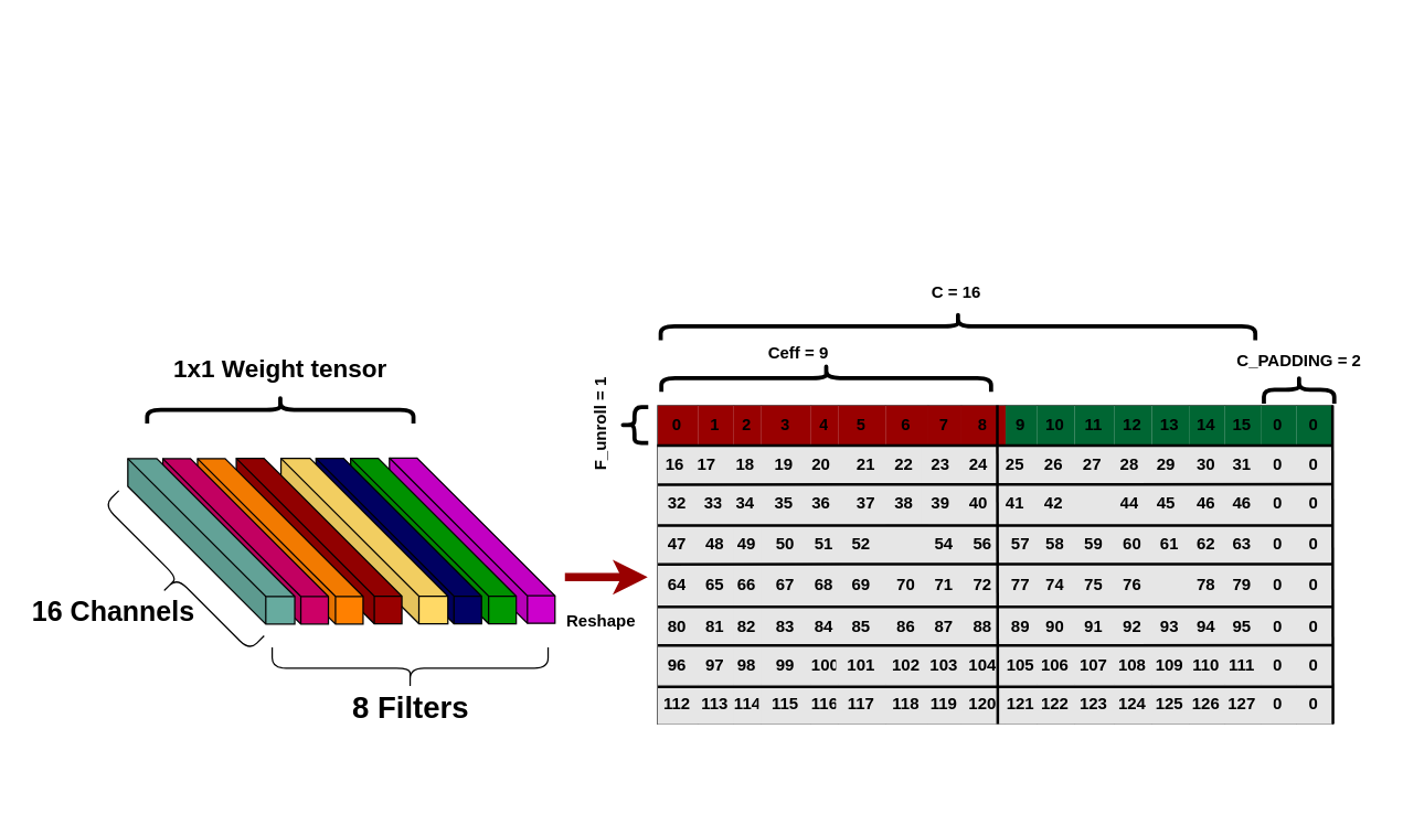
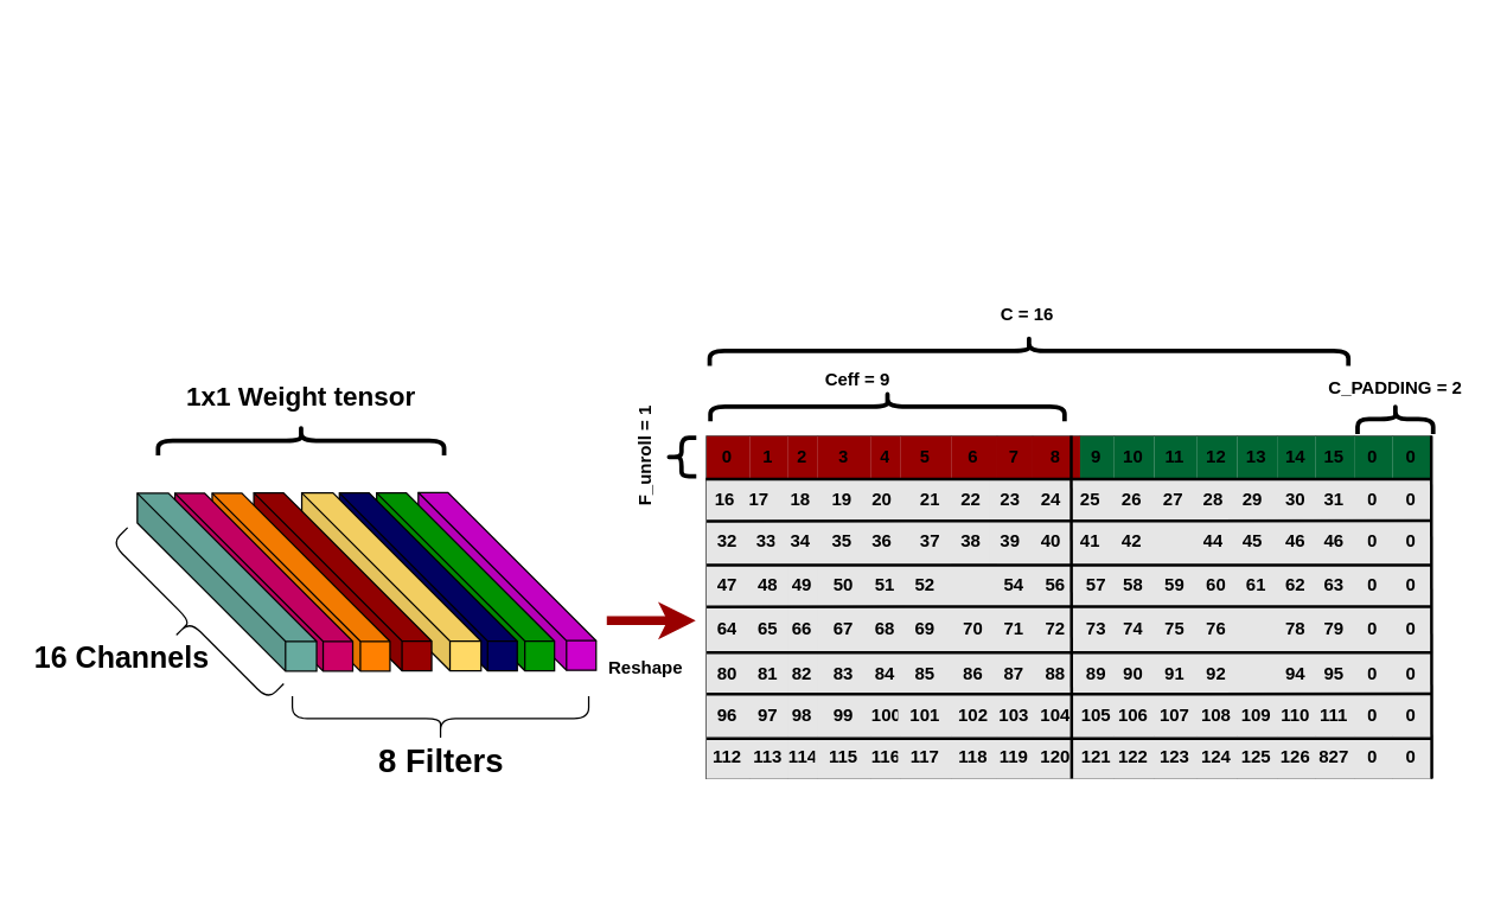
- <mxCell id="92" value="77" style="shape=partialRectangle;html=1;whiteSpace=wrap;connectable=0;fillColor=#E6E6E6;top=0;left=0;bottom=0;right=0;overflow=hidden;pointerEvents=1;strokeWidth=1;fontStyle=1" parent="82" vertex="1"><mxGeometry x="252" width="23" height="31" as="geometry"><mxRectangle width="23" height="31" as="alternateBounds" /></mxGeometry></mxCell>
+ <mxCell id="92" value="73" style="shape=partialRectangle;html=1;whiteSpace=wrap;connectable=0;fillColor=#E6E6E6;top=0;left=0;bottom=0;right=0;overflow=hidden;pointerEvents=1;strokeWidth=1;fontStyle=1" parent="82" vertex="1"><mxGeometry x="252" width="23" height="31" as="geometry"><mxRectangle width="23" height="31" as="alternateBounds" /></mxGeometry></mxCell>
- <mxCell id="114" value="93" style="shape=partialRectangle;html=1;whiteSpace=wrap;connectable=0;fillColor=#E6E6E6;top=0;left=0;bottom=0;right=0;overflow=hidden;pointerEvents=1;strokeWidth=1;fontStyle=1" parent="100" vertex="1"><mxGeometry x="358" width="27" height="28" as="geometry"><mxRectangle width="27" height="28" as="alternateBounds" /></mxGeometry></mxCell>
- <mxCell id="154" value="127" style="shape=partialRectangle;html=1;whiteSpace=wrap;connectable=0;fillColor=#E6E6E6;top=0;left=0;bottom=0;right=0;overflow=hidden;pointerEvents=1;strokeWidth=1;fontStyle=1" parent="138" vertex="1"><mxGeometry x="411" width="26" height="29" as="geometry"><mxRectangle width="26" height="29" as="alternateBounds" /></mxGeometry></mxCell>
+ <mxCell id="154" value="827" style="shape=partialRectangle;html=1;whiteSpace=wrap;connectable=0;fillColor=#E6E6E6;top=0;left=0;bottom=0;right=0;overflow=hidden;pointerEvents=1;strokeWidth=1;fontStyle=1" parent="138" vertex="1"><mxGeometry x="411" width="26" height="29" as="geometry"><mxRectangle width="26" height="29" as="alternateBounds" /></mxGeometry></mxCell>
